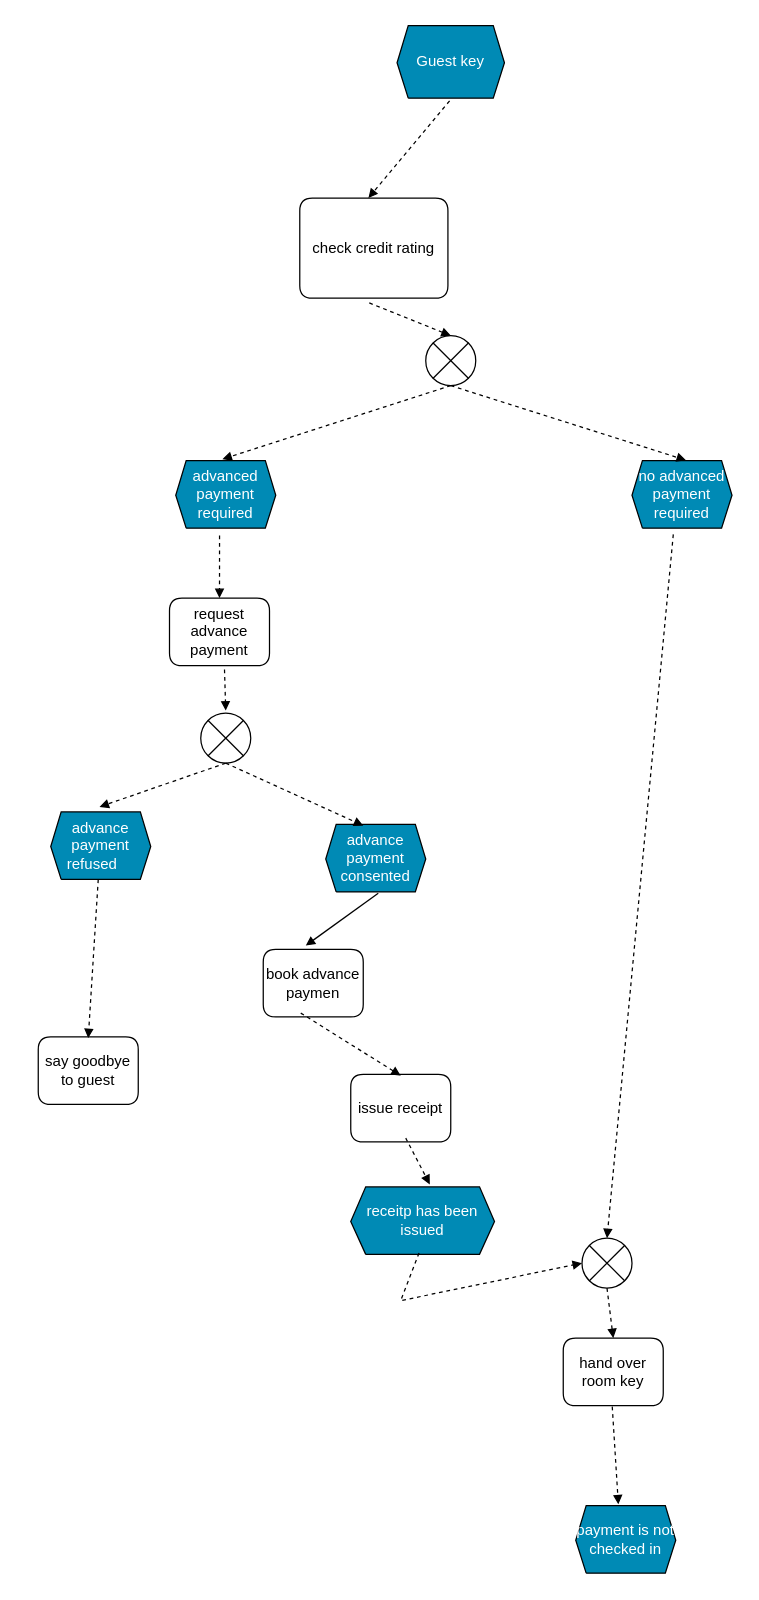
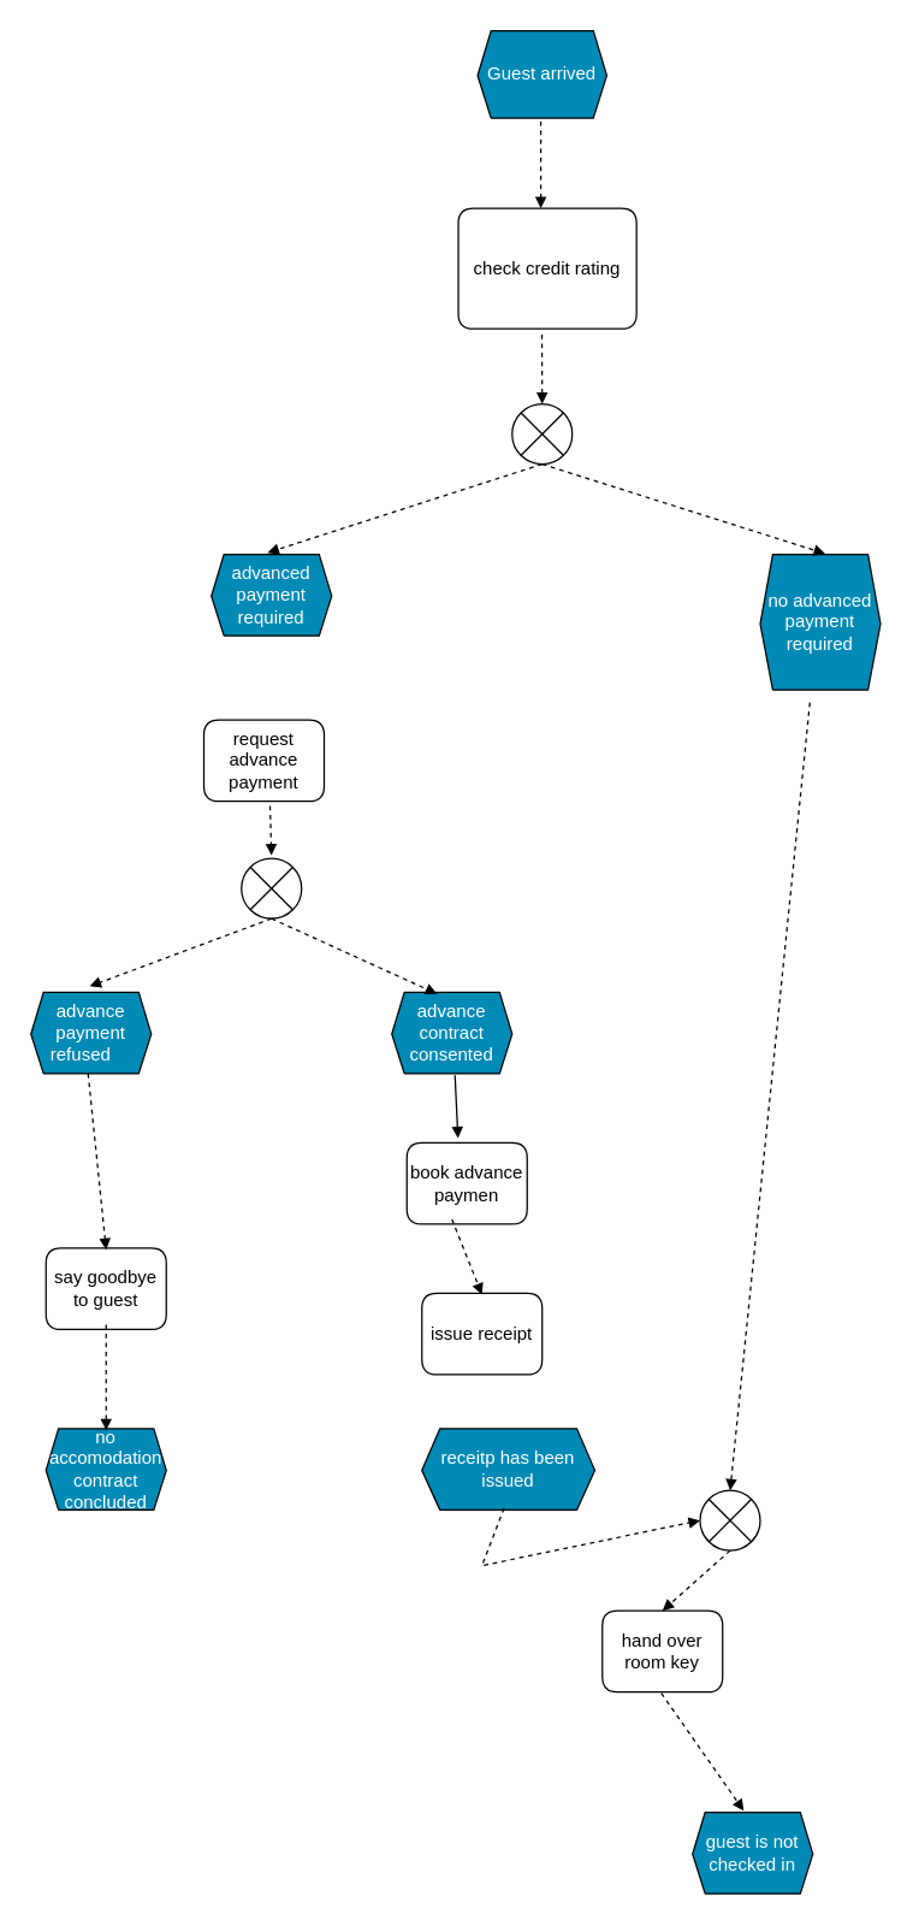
- <mxCell id="10" value="Guest key" style="vsdxID=5;fillColor=#008ab5;gradientColor=none;shape=stencil(UzV2Ls5ILEhVNTIoLinKz04tz0wpyVA1dlE1MsrMy0gtyiwBslSNXVWNndPyi1LTi/JL81Ig/IJEkEoQKze/DGRCBUSfoYGeiRFIl5FBJUzEAMx3gyjPycxDUm5hqWdqQbxymCRMsamhnpEpKabjNRvd5XgUk+QMgmECZCDCMy0zJwcSHcjy6OEPFILEnbErAA==);strokeColor=#000000;spacingTop=-1;spacingBottom=-1;spacingLeft=-1;spacingRight=-1;labelBackgroundColor=none;rounded=0;html=1;whiteSpace=wrap;fontColor=#FFFFFF;" vertex="1" parent="1"><mxGeometry x="317.04" y="20" width="85.92" height="58" as="geometry" /></mxCell>
+ <mxCell id="10" value="Guest arrived" style="vsdxID=5;fillColor=#008ab5;gradientColor=none;shape=stencil(UzV2Ls5ILEhVNTIoLinKz04tz0wpyVA1dlE1MsrMy0gtyiwBslSNXVWNndPyi1LTi/JL81Ig/IJEkEoQKze/DGRCBUSfoYGeiRFIl5FBJUzEAMx3gyjPycxDUm5hqWdqQbxymCRMsamhnpEpKabjNRvd5XgUk+QMgmECZCDCMy0zJwcSHcjy6OEPFILEnbErAA==);strokeColor=#000000;spacingTop=-1;spacingBottom=-1;spacingLeft=-1;spacingRight=-1;labelBackgroundColor=none;rounded=0;html=1;whiteSpace=wrap;fontColor=#FFFFFF;" vertex="1" parent="1"><mxGeometry x="317.04" y="20" width="85.92" height="58" as="geometry" /></mxCell>
- <mxCell id="2" value="check credit rating" style="vsdxID=5;fillColor=#ffffff;gradientColor=none;shape=stencil(nZFLDsIwDERP4y0KyYauS7kAJ4iIoRYhqdLwPT1pB6TSBYtmZc+82NKYTN23tmPSqs8pnvkuLrdktqS1hJaT5FKRacjUx5j4lOI1OPSdLaRWo8IOf9YDrZVNh728GFq1qn7eBgyGXOJtWP4AqmA9P8MU+h1QL2GCfs1F8B90IThbX4oxHgQn3iPdqT+Ps0g4hWne);strokeColor=#000000;spacingTop=-1;spacingBottom=-1;spacingLeft=-1;spacingRight=-1;labelBackgroundColor=none;rounded=1;html=1;whiteSpace=wrap;fontColor=#000000;" vertex="1" parent="1"><mxGeometry x="239.22" y="158" width="118.52" height="80" as="geometry" /></mxCell>
+ <mxCell id="2" value="check credit rating" style="vsdxID=5;fillColor=#ffffff;gradientColor=none;shape=stencil(nZFLDsIwDERP4y0KyYauS7kAJ4iIoRYhqdLwPT1pB6TSBYtmZc+82NKYTN23tmPSqs8pnvkuLrdktqS1hJaT5FKRacjUx5j4lOI1OPSdLaRWo8IOf9YDrZVNh728GFq1qn7eBgyGXOJtWP4AqmA9P8MU+h1QL2GCfs1F8B90IThbX4oxHgQn3iPdqT+Ps0g4hWne);strokeColor=#000000;spacingTop=-1;spacingBottom=-1;spacingLeft=-1;spacingRight=-1;labelBackgroundColor=none;rounded=1;html=1;whiteSpace=wrap;fontColor=#000000;" vertex="1" parent="1"><mxGeometry x="304.22" y="138" width="118.52" height="80" as="geometry" /></mxCell>
- <mxCell id="7" value="no advanced payment required" style="vsdxID=5;fillColor=#008ab5;gradientColor=none;shape=stencil(UzV2Ls5ILEhVNTIoLinKz04tz0wpyVA1dlE1MsrMy0gtyiwBslSNXVWNndPyi1LTi/JL81Ig/IJEkEoQKze/DGRCBUSfoYGeiRFIl5FBJUzEAMx3gyjPycxDUm5hqWdqQbxymCRMsamhnpEpKabjNRvd5XgUk+QMgmECZCDCMy0zJwcSHcjy6OEPFILEnbErAA==);strokeColor=#000000;spacingTop=-1;spacingBottom=-1;spacingLeft=-1;spacingRight=-1;labelBackgroundColor=none;rounded=0;html=1;whiteSpace=wrap;fontColor=#FFFFFF;" vertex="1" parent="1"><mxGeometry x="505" y="368" width="80" height="54" as="geometry" /></mxCell>
+ <mxCell id="7" value="no advanced payment required" style="vsdxID=5;fillColor=#008ab5;gradientColor=none;shape=stencil(UzV2Ls5ILEhVNTIoLinKz04tz0wpyVA1dlE1MsrMy0gtyiwBslSNXVWNndPyi1LTi/JL81Ig/IJEkEoQKze/DGRCBUSfoYGeiRFIl5FBJUzEAMx3gyjPycxDUm5hqWdqQbxymCRMsamhnpEpKabjNRvd5XgUk+QMgmECZCDCMy0zJwcSHcjy6OEPFILEnbErAA==);strokeColor=#000000;spacingTop=-1;spacingBottom=-1;spacingLeft=-1;spacingRight=-1;labelBackgroundColor=none;rounded=0;html=1;whiteSpace=wrap;fontColor=#FFFFFF;" vertex="1" parent="1"><mxGeometry x="505" y="368" width="80" height="90" as="geometry" /></mxCell>
- <mxCell id="12" style="vsdxID=5;edgeStyle=none;dashed=1;startArrow=none;endArrow=block;startSize=5;endSize=5;strokeColor=#000000;spacingTop=0;spacingBottom=0;spacingLeft=0;spacingRight=0;verticalAlign=middle;html=1;labelBackgroundColor=#ffffff;rounded=0;fontColor=#000000;exitX=0.438;exitY=1.111;exitDx=0;exitDy=0;exitPerimeter=0;" edge="1" parent="1" source="6" target="11"><mxGeometry x="-120" y="-929" relative="1" as="geometry"><mxPoint x="-121" y="-930" as="offset" /><Array as="points" /><mxPoint x="350" y="488" as="sourcePoint" /><mxPoint x="470" y="608" as="targetPoint" /></mxGeometry></mxCell>
- <mxCell id="15" value="advance payment refused&lt;span style=&quot;white-space: pre;&quot;&gt;&#09;&lt;/span&gt;" style="vsdxID=5;fillColor=#008ab5;gradientColor=none;shape=stencil(UzV2Ls5ILEhVNTIoLinKz04tz0wpyVA1dlE1MsrMy0gtyiwBslSNXVWNndPyi1LTi/JL81Ig/IJEkEoQKze/DGRCBUSfoYGeiRFIl5FBJUzEAMx3gyjPycxDUm5hqWdqQbxymCRMsamhnpEpKabjNRvd5XgUk+QMgmECZCDCMy0zJwcSHcjy6OEPFILEnbErAA==);strokeColor=#000000;spacingTop=-1;spacingBottom=-1;spacingLeft=-1;spacingRight=-1;labelBackgroundColor=none;rounded=0;html=1;whiteSpace=wrap;fontColor=#FFFFFF;" vertex="1" parent="1"><mxGeometry x="40" y="649" width="80" height="54" as="geometry" /></mxCell>
+ <mxCell id="15" value="advance payment refused&lt;span style=&quot;white-space: pre;&quot;&gt;&#09;&lt;/span&gt;" style="vsdxID=5;fillColor=#008ab5;gradientColor=none;shape=stencil(UzV2Ls5ILEhVNTIoLinKz04tz0wpyVA1dlE1MsrMy0gtyiwBslSNXVWNndPyi1LTi/JL81Ig/IJEkEoQKze/DGRCBUSfoYGeiRFIl5FBJUzEAMx3gyjPycxDUm5hqWdqQbxymCRMsamhnpEpKabjNRvd5XgUk+QMgmECZCDCMy0zJwcSHcjy6OEPFILEnbErAA==);strokeColor=#000000;spacingTop=-1;spacingBottom=-1;spacingLeft=-1;spacingRight=-1;labelBackgroundColor=none;rounded=0;html=1;whiteSpace=wrap;fontColor=#FFFFFF;" vertex="1" parent="1"><mxGeometry x="20" y="659" width="80" height="54" as="geometry" /></mxCell>
- <mxCell id="17" value="advance payment consented" style="vsdxID=5;fillColor=#008ab5;gradientColor=none;shape=stencil(UzV2Ls5ILEhVNTIoLinKz04tz0wpyVA1dlE1MsrMy0gtyiwBslSNXVWNndPyi1LTi/JL81Ig/IJEkEoQKze/DGRCBUSfoYGeiRFIl5FBJUzEAMx3gyjPycxDUm5hqWdqQbxymCRMsamhnpEpKabjNRvd5XgUk+QMgmECZCDCMy0zJwcSHcjy6OEPFILEnbErAA==);strokeColor=#000000;spacingTop=-1;spacingBottom=-1;spacingLeft=-1;spacingRight=-1;labelBackgroundColor=none;rounded=0;html=1;whiteSpace=wrap;fontColor=#FFFFFF;" vertex="1" parent="1"><mxGeometry x="260" y="659" width="80" height="54" as="geometry" /></mxCell>
+ <mxCell id="17" value="advance contract consented" style="vsdxID=5;fillColor=#008ab5;gradientColor=none;shape=stencil(UzV2Ls5ILEhVNTIoLinKz04tz0wpyVA1dlE1MsrMy0gtyiwBslSNXVWNndPyi1LTi/JL81Ig/IJEkEoQKze/DGRCBUSfoYGeiRFIl5FBJUzEAMx3gyjPycxDUm5hqWdqQbxymCRMsamhnpEpKabjNRvd5XgUk+QMgmECZCDCMy0zJwcSHcjy6OEPFILEnbErAA==);strokeColor=#000000;spacingTop=-1;spacingBottom=-1;spacingLeft=-1;spacingRight=-1;labelBackgroundColor=none;rounded=0;html=1;whiteSpace=wrap;fontColor=#FFFFFF;" vertex="1" parent="1"><mxGeometry x="260" y="659" width="80" height="54" as="geometry" /></mxCell>
- <mxCell id="18" value="book advance paymen" style="vsdxID=5;fillColor=#ffffff;gradientColor=none;shape=stencil(nZFLDsIwDERP4y0KyYauS7kAJ4iIoRYhqdLwPT1pB6TSBYtmZc+82NKYTN23tmPSqs8pnvkuLrdktqS1hJaT5FKRacjUx5j4lOI1OPSdLaRWo8IOf9YDrZVNh728GFq1qn7eBgyGXOJtWP4AqmA9P8MU+h1QL2GCfs1F8B90IThbX4oxHgQn3iPdqT+Ps0g4hWne);strokeColor=#000000;spacingTop=-1;spacingBottom=-1;spacingLeft=-1;spacingRight=-1;labelBackgroundColor=none;rounded=1;html=1;whiteSpace=wrap;fontColor=#000000;" vertex="1" parent="1"><mxGeometry x="210" y="759" width="80" height="54" as="geometry" /></mxCell>
+ <mxCell id="18" value="book advance paymen" style="vsdxID=5;fillColor=#ffffff;gradientColor=none;shape=stencil(nZFLDsIwDERP4y0KyYauS7kAJ4iIoRYhqdLwPT1pB6TSBYtmZc+82NKYTN23tmPSqs8pnvkuLrdktqS1hJaT5FKRacjUx5j4lOI1OPSdLaRWo8IOf9YDrZVNh728GFq1qn7eBgyGXOJtWP4AqmA9P8MU+h1QL2GCfs1F8B90IThbX4oxHgQn3iPdqT+Ps0g4hWne);strokeColor=#000000;spacingTop=-1;spacingBottom=-1;spacingLeft=-1;spacingRight=-1;labelBackgroundColor=none;rounded=1;html=1;whiteSpace=wrap;fontColor=#000000;" vertex="1" parent="1"><mxGeometry x="270" y="759" width="80" height="54" as="geometry" /></mxCell>
+ <mxCell id="34" style="vsdxID=5;edgeStyle=none;dashed=1;startArrow=none;endArrow=block;startSize=5;endSize=5;strokeColor=#000000;spacingTop=0;spacingBottom=0;spacingLeft=0;spacingRight=0;verticalAlign=middle;html=1;labelBackgroundColor=#ffffff;rounded=0;fontColor=#000000;exitX=0.5;exitY=0.944;exitDx=0;exitDy=0;exitPerimeter=0;entryX=0.5;entryY=0.019;entryDx=0;entryDy=0;entryPerimeter=0;" edge="1" parent="1" source="16" target="20"><mxGeometry x="-120" y="-929" relative="1" as="geometry"><mxPoint x="-121" y="-930" as="offset" /><Array as="points" /><mxPoint x="334" y="919.976" as="sourcePoint" /><mxPoint x="334" y="957.002" as="targetPoint" /></mxGeometry></mxCell>
- <mxCell id="33" style="vsdxID=5;edgeStyle=none;dashed=1;startArrow=none;endArrow=block;startSize=5;endSize=5;strokeColor=#000000;spacingTop=0;spacingBottom=0;spacingLeft=0;spacingRight=0;verticalAlign=middle;html=1;labelBackgroundColor=#ffffff;rounded=0;fontColor=#000000;exitX=0.55;exitY=0.944;exitDx=0;exitDy=0;exitPerimeter=0;entryX=0.55;entryY=-0.037;entryDx=0;entryDy=0;entryPerimeter=0;" edge="1" parent="1" source="19" target="21"><mxGeometry x="-120" y="-929" relative="1" as="geometry"><mxPoint x="-121" y="-930" as="offset" /><Array as="points" /><mxPoint x="310" y="819.976" as="sourcePoint" /><mxPoint x="330" y="870" as="targetPoint" /></mxGeometry></mxCell>
+ <mxCell id="20" value="no accomodation contract concluded" style="vsdxID=5;fillColor=#008ab5;gradientColor=none;shape=stencil(UzV2Ls5ILEhVNTIoLinKz04tz0wpyVA1dlE1MsrMy0gtyiwBslSNXVWNndPyi1LTi/JL81Ig/IJEkEoQKze/DGRCBUSfoYGeiRFIl5FBJUzEAMx3gyjPycxDUm5hqWdqQbxymCRMsamhnpEpKabjNRvd5XgUk+QMgmECZCDCMy0zJwcSHcjy6OEPFILEnbErAA==);strokeColor=#000000;spacingTop=-1;spacingBottom=-1;spacingLeft=-1;spacingRight=-1;labelBackgroundColor=none;rounded=0;html=1;whiteSpace=wrap;fontColor=#FFFFFF;" vertex="1" parent="1"><mxGeometry x="30" y="949" width="80" height="54" as="geometry" /></mxCell>
- <mxCell id="22" value="hand over room key" style="vsdxID=5;fillColor=#ffffff;gradientColor=none;shape=stencil(nZFLDsIwDERP4y0KyYauS7kAJ4iIoRYhqdLwPT1pB6TSBYtmZc+82NKYTN23tmPSqs8pnvkuLrdktqS1hJaT5FKRacjUx5j4lOI1OPSdLaRWo8IOf9YDrZVNh728GFq1qn7eBgyGXOJtWP4AqmA9P8MU+h1QL2GCfs1F8B90IThbX4oxHgQn3iPdqT+Ps0g4hWne);strokeColor=#000000;spacingTop=-1;spacingBottom=-1;spacingLeft=-1;spacingRight=-1;labelBackgroundColor=none;rounded=1;html=1;whiteSpace=wrap;fontColor=#000000;" vertex="1" parent="1"><mxGeometry x="450" y="1070" width="80" height="54" as="geometry" /></mxCell>
+ <mxCell id="22" value="hand over room key" style="vsdxID=5;fillColor=#ffffff;gradientColor=none;shape=stencil(nZFLDsIwDERP4y0KyYauS7kAJ4iIoRYhqdLwPT1pB6TSBYtmZc+82NKYTN23tmPSqs8pnvkuLrdktqS1hJaT5FKRacjUx5j4lOI1OPSdLaRWo8IOf9YDrZVNh728GFq1qn7eBgyGXOJtWP4AqmA9P8MU+h1QL2GCfs1F8B90IThbX4oxHgQn3iPdqT+Ps0g4hWne);strokeColor=#000000;spacingTop=-1;spacingBottom=-1;spacingLeft=-1;spacingRight=-1;labelBackgroundColor=none;rounded=1;html=1;whiteSpace=wrap;fontColor=#000000;" vertex="1" parent="1"><mxGeometry x="400" y="1070" width="80" height="54" as="geometry" /></mxCell>
- <mxCell id="31" value="payment is not checked in" style="vsdxID=5;fillColor=#008ab5;gradientColor=none;shape=stencil(UzV2Ls5ILEhVNTIoLinKz04tz0wpyVA1dlE1MsrMy0gtyiwBslSNXVWNndPyi1LTi/JL81Ig/IJEkEoQKze/DGRCBUSfoYGeiRFIl5FBJUzEAMx3gyjPycxDUm5hqWdqQbxymCRMsamhnpEpKabjNRvd5XgUk+QMgmECZCDCMy0zJwcSHcjy6OEPFILEnbErAA==);strokeColor=#000000;spacingTop=-1;spacingBottom=-1;spacingLeft=-1;spacingRight=-1;labelBackgroundColor=none;rounded=0;html=1;whiteSpace=wrap;fontColor=#FFFFFF;" vertex="1" parent="1"><mxGeometry x="460" y="1204" width="80" height="54" as="geometry" /></mxCell>
+ <mxCell id="31" value="guest is not checked in" style="vsdxID=5;fillColor=#008ab5;gradientColor=none;shape=stencil(UzV2Ls5ILEhVNTIoLinKz04tz0wpyVA1dlE1MsrMy0gtyiwBslSNXVWNndPyi1LTi/JL81Ig/IJEkEoQKze/DGRCBUSfoYGeiRFIl5FBJUzEAMx3gyjPycxDUm5hqWdqQbxymCRMsamhnpEpKabjNRvd5XgUk+QMgmECZCDCMy0zJwcSHcjy6OEPFILEnbErAA==);strokeColor=#000000;spacingTop=-1;spacingBottom=-1;spacingLeft=-1;spacingRight=-1;labelBackgroundColor=none;rounded=0;html=1;whiteSpace=wrap;fontColor=#FFFFFF;" vertex="1" parent="1"><mxGeometry x="460" y="1204" width="80" height="54" as="geometry" /></mxCell>
